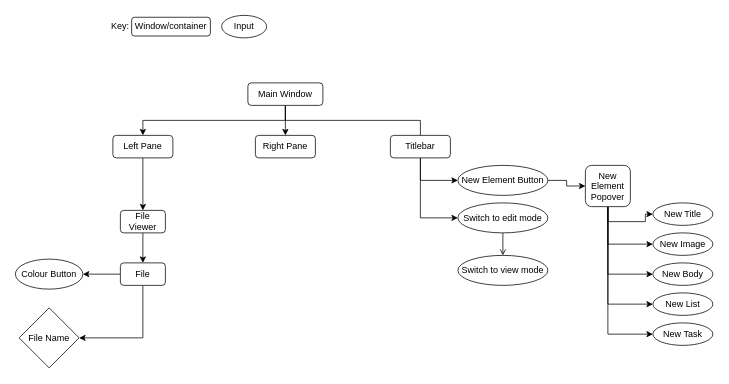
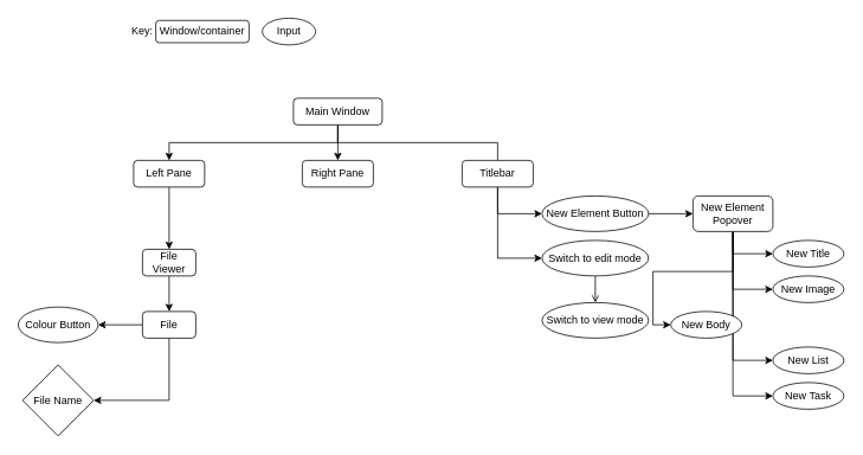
- <mxCell id="29" value="New Element Popover" style="rounded=1;whiteSpace=wrap;html=1;" parent="1" vertex="1"><mxGeometry x="780" y="220" width="60" height="55" as="geometry" /></mxCell>
+ <mxCell id="29" value="New Element Popover" style="rounded=1;whiteSpace=wrap;html=1;" parent="1" vertex="1"><mxGeometry x="780" y="220" width="90" height="40" as="geometry" /></mxCell>
- <mxCell id="32" value="New Body" style="ellipse;whiteSpace=wrap;html=1;" parent="1" vertex="1"><mxGeometry x="870" y="350" width="80" height="30" as="geometry" /></mxCell>
+ <mxCell id="32" value="New Body" style="ellipse;whiteSpace=wrap;html=1;" parent="1" vertex="1"><mxGeometry x="755" y="350" width="80" height="30" as="geometry" /></mxCell>
